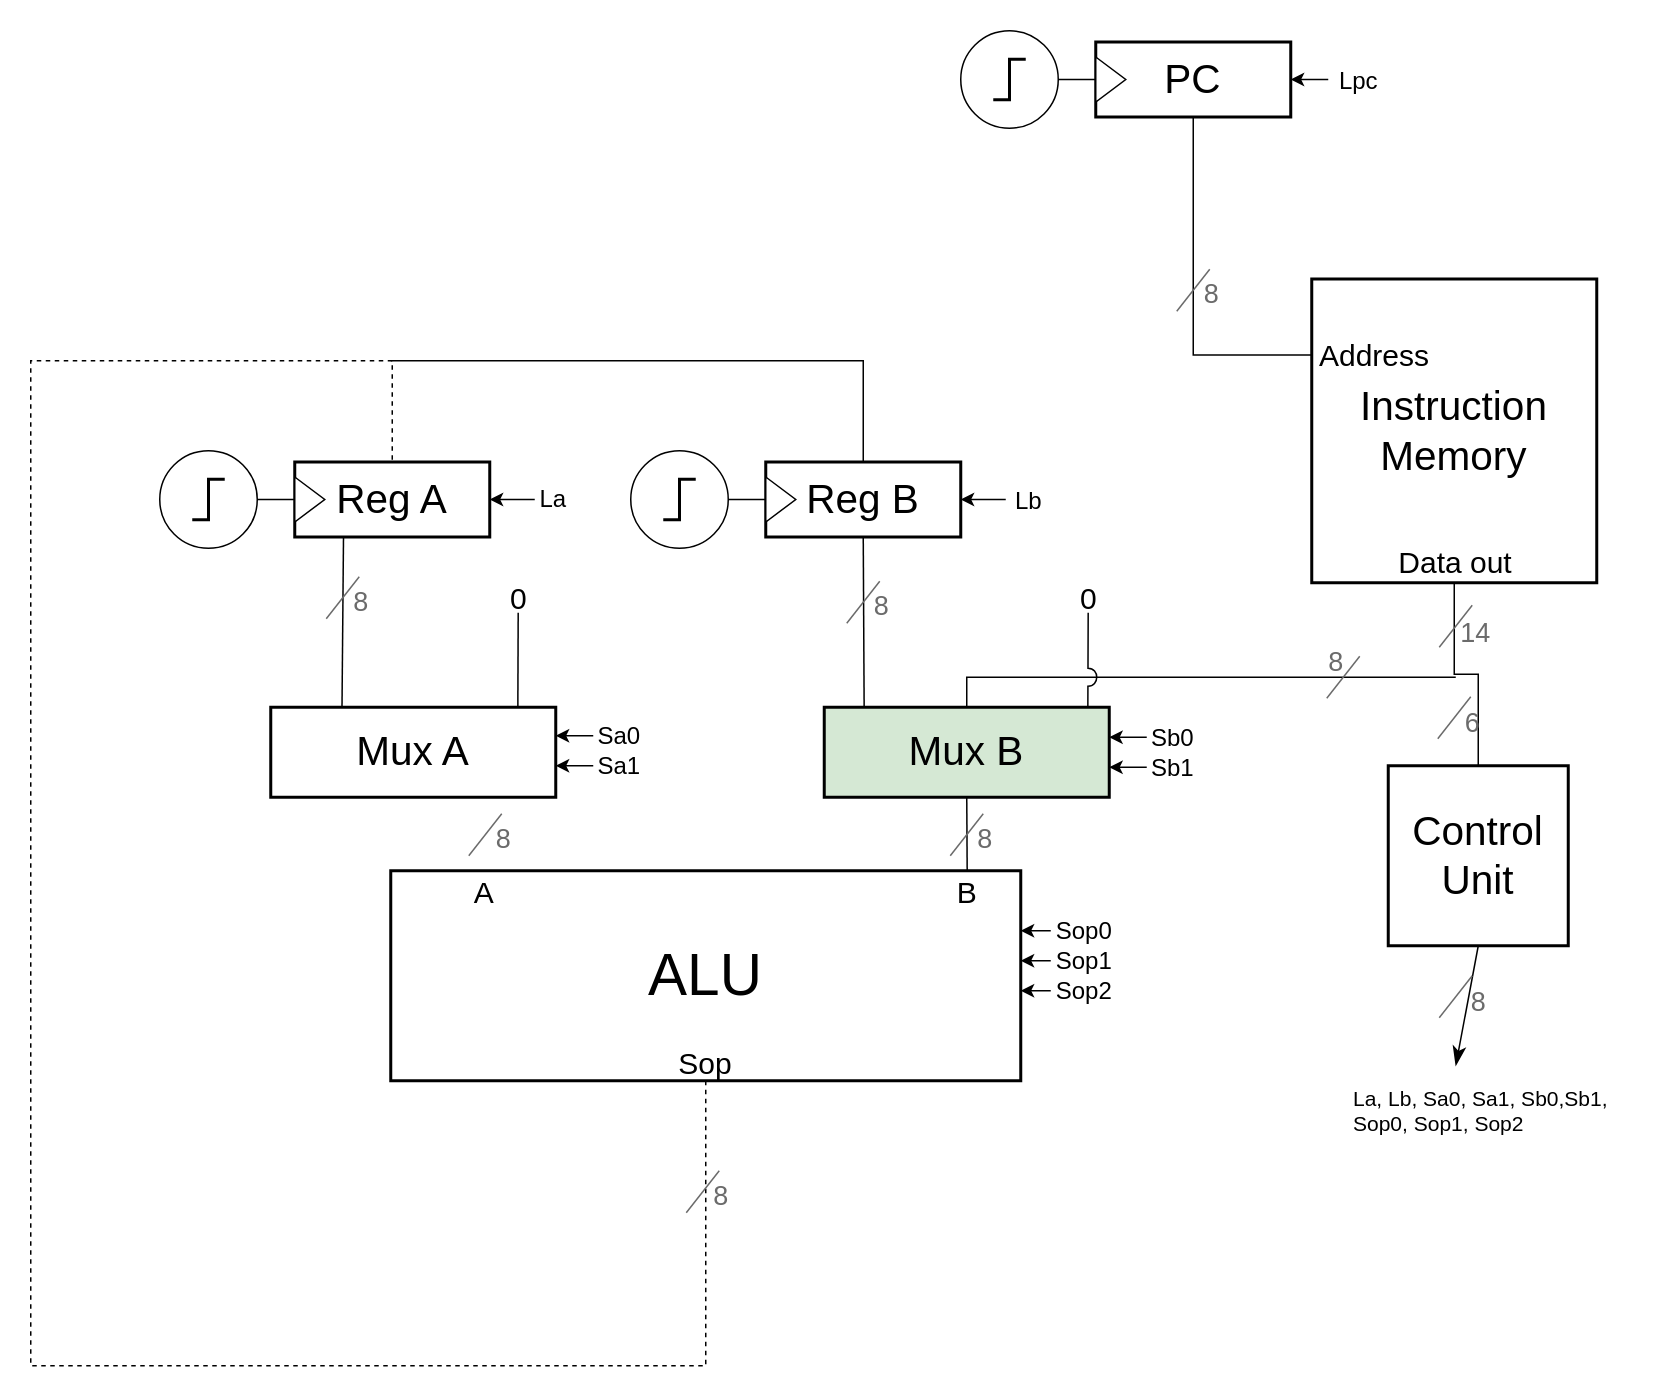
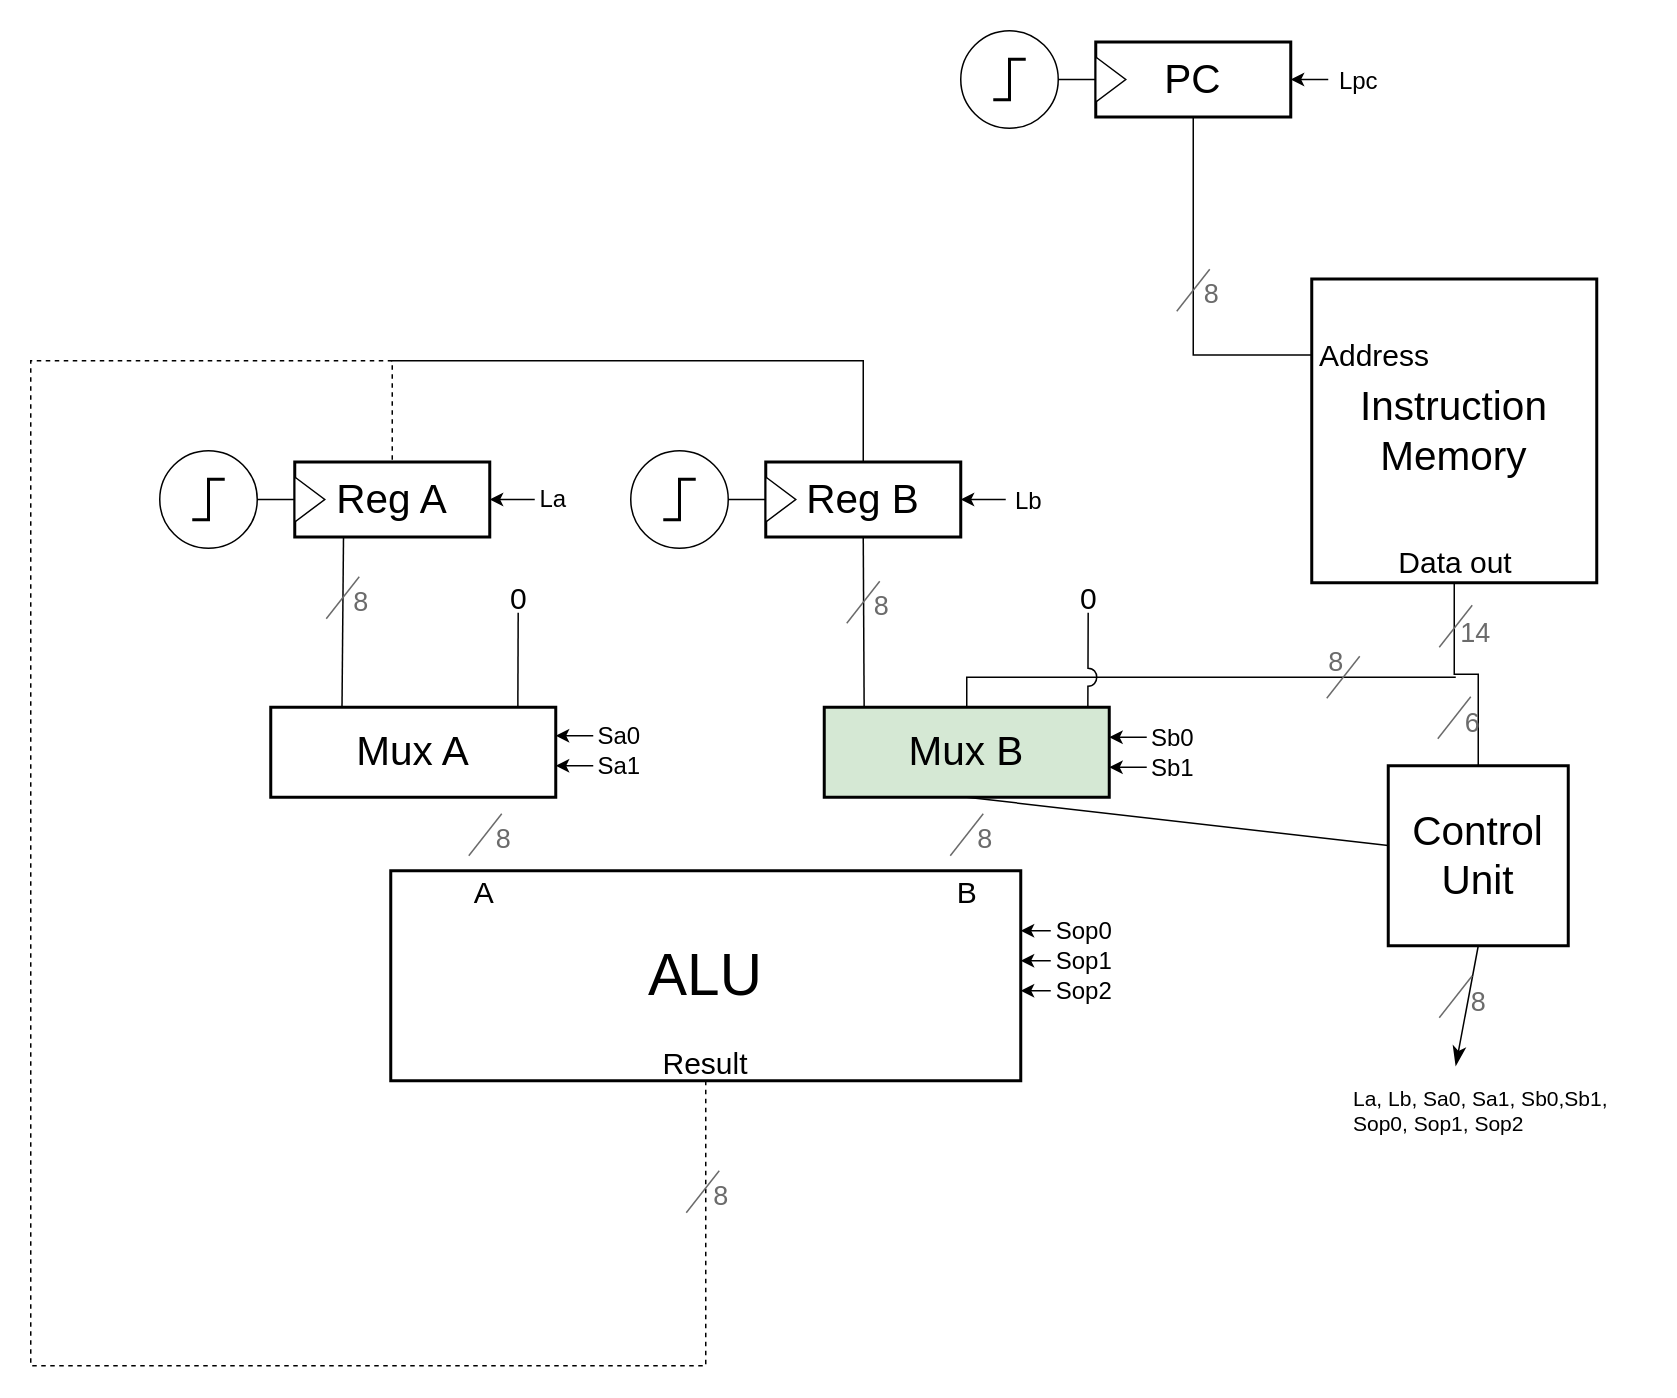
- <mxCell id="10" style="edgeStyle=none;rounded=0;jumpStyle=arc;jumpSize=12;orthogonalLoop=1;jettySize=auto;html=1;exitX=0.5;exitY=1;exitDx=0;exitDy=0;entryX=0.915;entryY=0.012;entryDx=0;entryDy=0;entryPerimeter=0;endArrow=none;endFill=0;endSize=6;strokeWidth=1;fontSize=10;" parent="1" source="12" target="36" edge="1"><mxGeometry relative="1" as="geometry" /></mxCell>
+ <mxCell id="10" style="edgeStyle=none;rounded=0;jumpStyle=arc;jumpSize=12;orthogonalLoop=1;jettySize=auto;html=1;exitX=0.5;exitY=1;exitDx=0;exitDy=0;endArrow=none;endFill=0;endSize=6;strokeWidth=1;fontSize=10;" parent="1" source="12" target="54" edge="1"><mxGeometry relative="1" as="geometry" /></mxCell>
- <mxCell id="39" value="&lt;span style=&quot;font-size: 20px&quot;&gt;Sop&lt;/span&gt;" style="text;html=1;strokeColor=none;fillColor=none;align=center;verticalAlign=middle;whiteSpace=wrap;rounded=0;" parent="36" vertex="1"><mxGeometry x="160" y="118" width="100" height="20" as="geometry" /></mxCell>
+ <mxCell id="39" value="&lt;span style=&quot;font-size: 20px&quot;&gt;Result&lt;/span&gt;" style="text;html=1;strokeColor=none;fillColor=none;align=center;verticalAlign=middle;whiteSpace=wrap;rounded=0;" parent="36" vertex="1"><mxGeometry x="160" y="118" width="100" height="20" as="geometry" /></mxCell>
